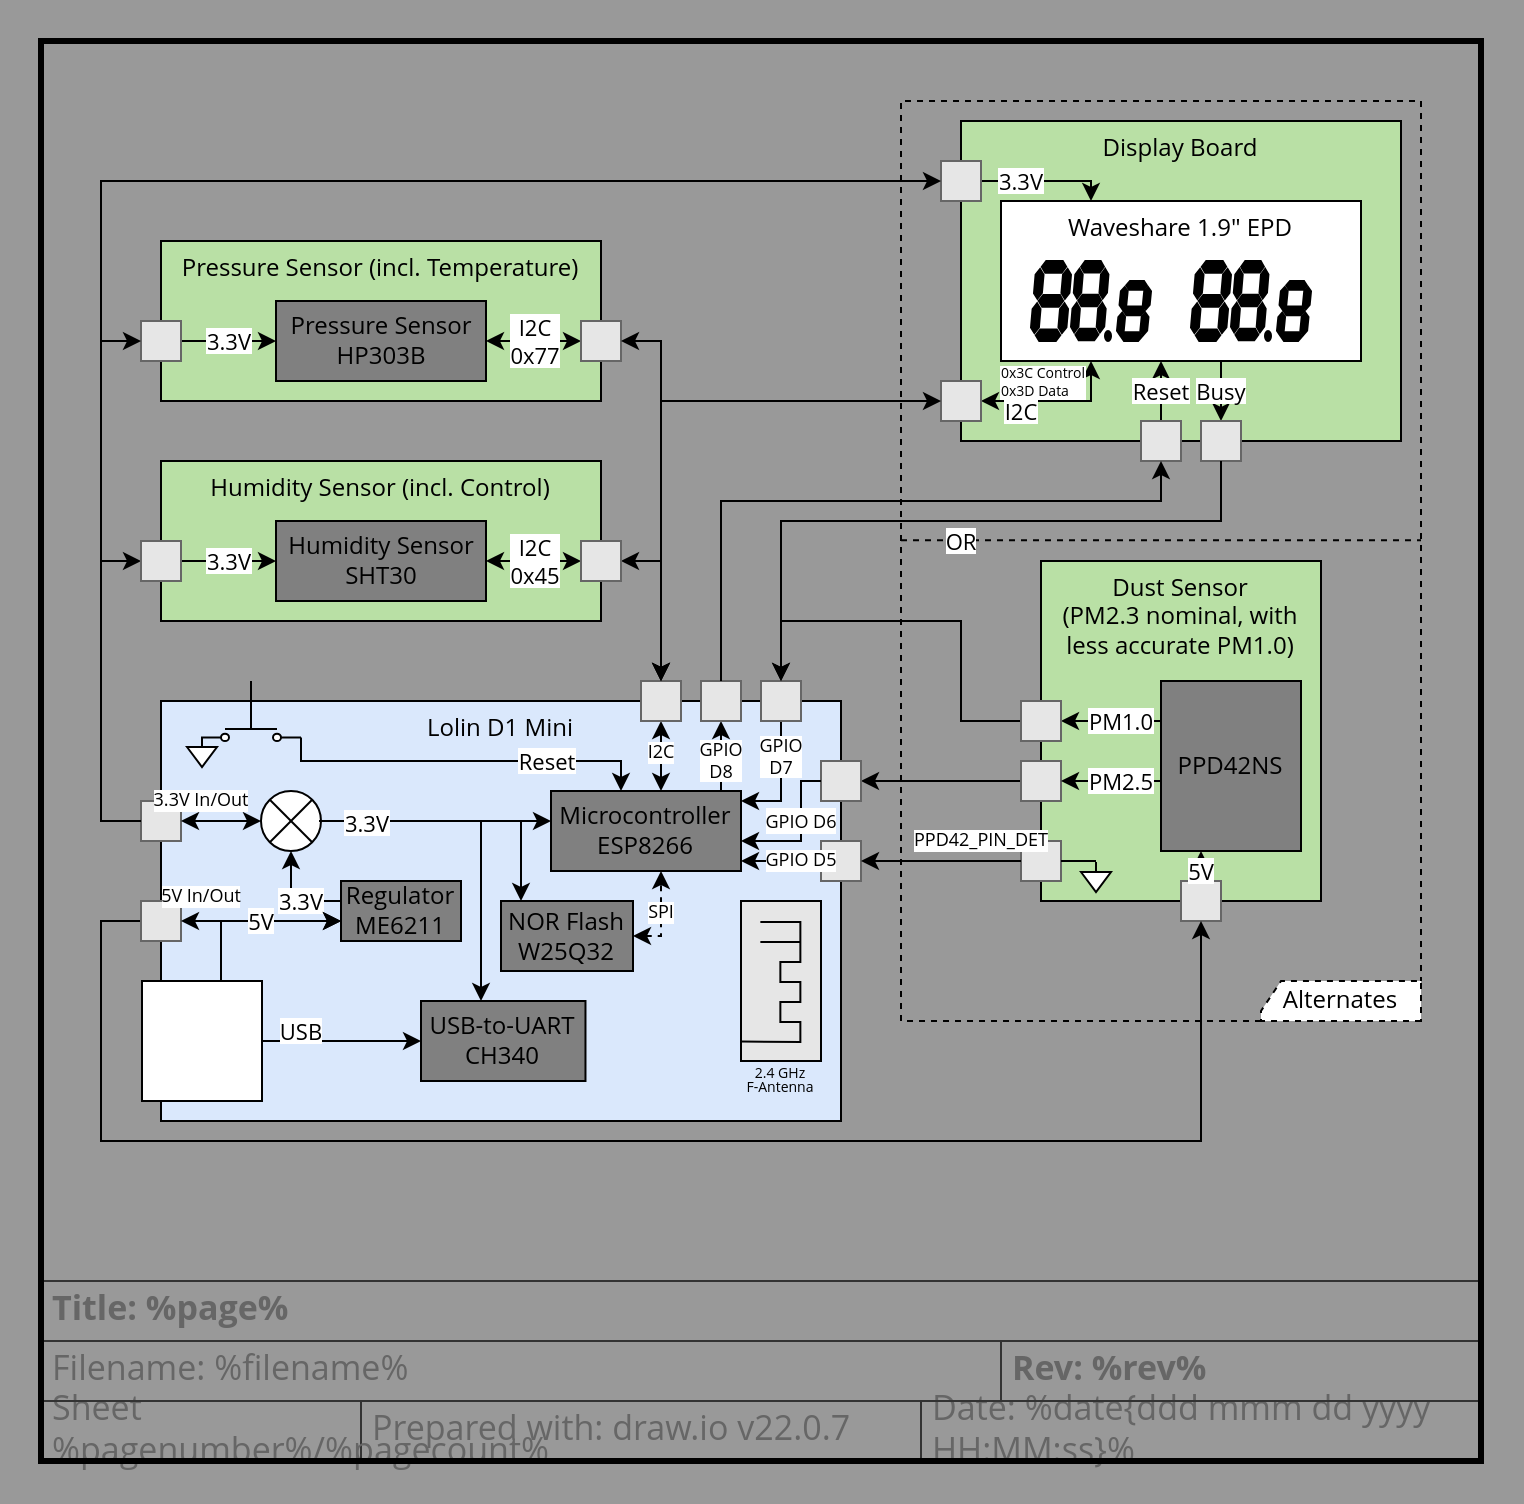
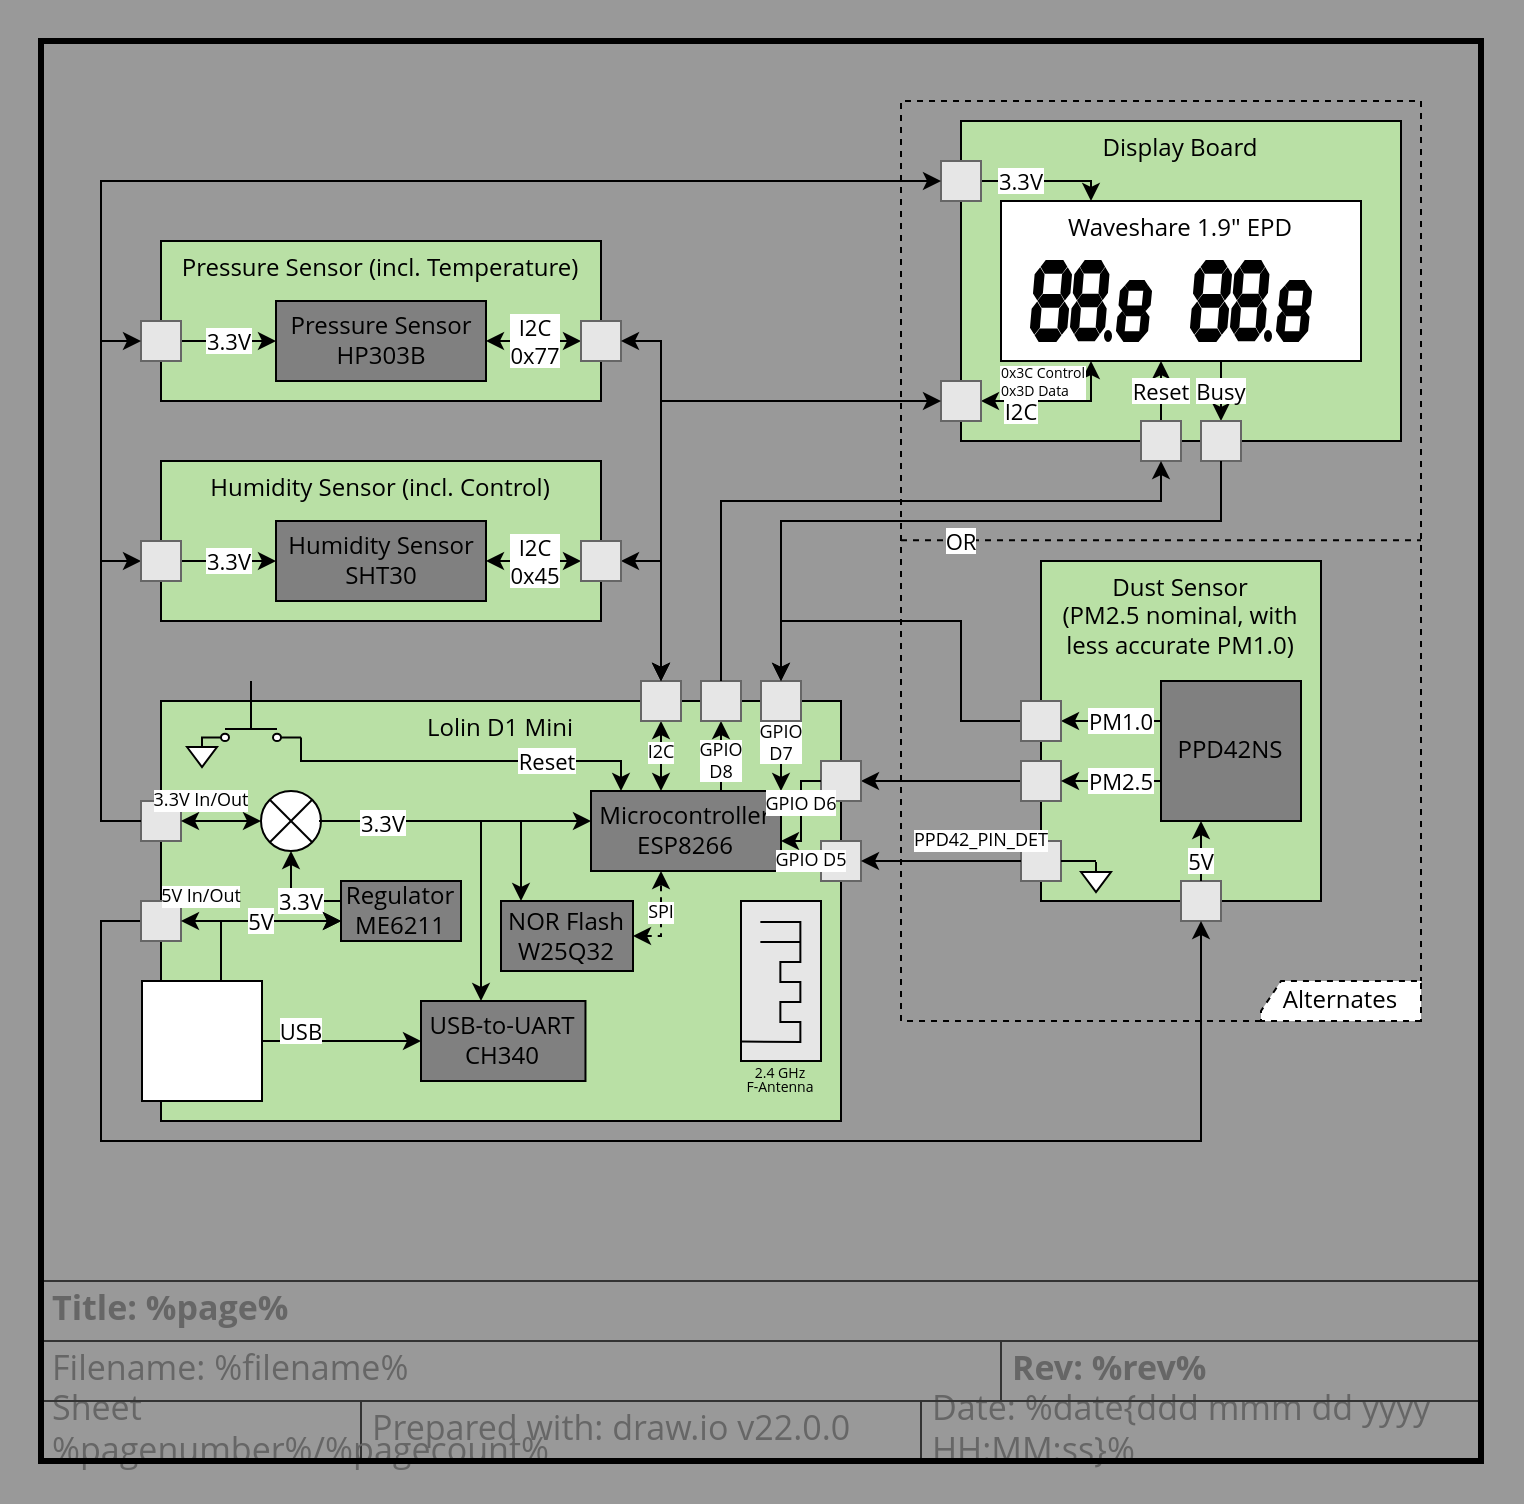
- <mxCell id="73" value="Dust Sensor&lt;br&gt;(PM2.3 nominal, with less accurate PM1.0)" style="verticalAlign=top;rounded=0;whiteSpace=wrap;html=1;fillColor=#B9E0A5;fontFamily=Open Sans;" vertex="1" parent="10"><mxGeometry x="520" y="280" width="140" height="170" as="geometry" /></mxCell>
+ <mxCell id="73" value="Dust Sensor&lt;br&gt;(PM2.5 nominal, with less accurate PM1.0)" style="verticalAlign=top;rounded=0;whiteSpace=wrap;html=1;fillColor=#B9E0A5;fontFamily=Open Sans;" vertex="1" parent="10"><mxGeometry x="520" y="280" width="140" height="170" as="geometry" /></mxCell>
- <mxCell id="12" value="Lolin D1 Mini" style="verticalAlign=top;rounded=0;whiteSpace=wrap;html=1;fillColor=#dae8fc;fontFamily=Open Sans;" vertex="1" parent="10"><mxGeometry x="80" y="350" width="340" height="210" as="geometry" /></mxCell>
+ <mxCell id="12" value="Lolin D1 Mini" style="verticalAlign=top;rounded=0;whiteSpace=wrap;html=1;fillColor=#B9E0A5;fontFamily=Open Sans;" vertex="1" parent="10"><mxGeometry x="80" y="350" width="340" height="210" as="geometry" /></mxCell>
- <mxCell id="74" value="PPD42NS" style="rounded=0;whiteSpace=wrap;html=1;fillColor=#808080;fontFamily=Open Sans;" vertex="1" parent="10"><mxGeometry x="580" y="340" width="70" height="85" as="geometry" /></mxCell>
+ <mxCell id="74" value="PPD42NS" style="rounded=0;whiteSpace=wrap;html=1;fillColor=#808080;fontFamily=Open Sans;" vertex="1" parent="10"><mxGeometry x="580" y="340" width="70" height="70" as="geometry" /></mxCell>
- <mxCell id="20" value="Microcontroller&lt;br&gt;ESP8266" style="rounded=0;whiteSpace=wrap;html=1;fillColor=#808080;fontFamily=Open Sans;" vertex="1" parent="10"><mxGeometry x="275" y="395" width="95" height="40" as="geometry" /></mxCell>
+ <mxCell id="20" value="Microcontroller&lt;br&gt;ESP8266" style="rounded=0;whiteSpace=wrap;html=1;fillColor=#808080;fontFamily=Open Sans;" vertex="1" parent="10"><mxGeometry x="295" y="395" width="95" height="40" as="geometry" /></mxCell>
- <mxCell id="2" value="Prepared with: draw.io v22.0.7" style="strokeWidth=1;shadow=0;dashed=0;align=center;html=1;shape=mxgraph.mockup.text.textBox;fontColor=#666666;align=left;fontSize=17;spacingLeft=4;spacingTop=-3;whiteSpace=wrap;strokeColor=#333333;mainText=;fillColor=none;fontFamily=Open Sans;movable=1;resizable=1;rotatable=1;deletable=1;editable=1;locked=0;connectable=1;" parent="1" vertex="1"><mxGeometry x="180" y="700" width="280" height="30" as="geometry" /></mxCell>
+ <mxCell id="2" value="Prepared with: draw.io v22.0.0" style="strokeWidth=1;shadow=0;dashed=0;align=center;html=1;shape=mxgraph.mockup.text.textBox;fontColor=#666666;align=left;fontSize=17;spacingLeft=4;spacingTop=-3;whiteSpace=wrap;strokeColor=#333333;mainText=;fillColor=none;fontFamily=Open Sans;movable=1;resizable=1;rotatable=1;deletable=1;editable=1;locked=0;connectable=1;" parent="1" vertex="1"><mxGeometry x="180" y="700" width="280" height="30" as="geometry" /></mxCell>
